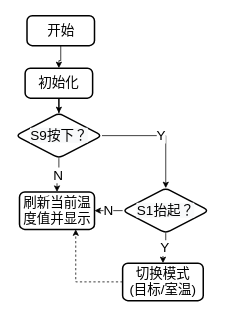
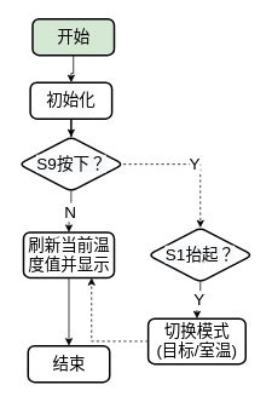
- <mxCell id="3" value="&lt;font style=&quot;font-size: 18px&quot;&gt;开始&lt;/font&gt;" style="rounded=1;whiteSpace=wrap;html=1;absoluteArcSize=1;arcSize=14;strokeWidth=2;" vertex="1" parent="1"><mxGeometry x="35.5" y="20" width="90" height="40" as="geometry" /></mxCell>
+ <mxCell id="3" value="&lt;font style=&quot;font-size: 18px&quot;&gt;开始&lt;/font&gt;" style="rounded=1;whiteSpace=wrap;html=1;absoluteArcSize=1;arcSize=14;strokeWidth=2;fillColor=#d5e8d4;" vertex="1" parent="1"><mxGeometry x="35.5" y="20" width="90" height="40" as="geometry" /></mxCell>
- <mxCell id="6" value="Y" style="edgeStyle=orthogonalEdgeStyle;rounded=0;orthogonalLoop=1;jettySize=auto;html=1;fontSize=18;" edge="1" parent="1" source="8" target="11"><mxGeometry relative="1" as="geometry" /></mxCell>
+ <mxCell id="6" value="Y" style="edgeStyle=orthogonalEdgeStyle;rounded=0;orthogonalLoop=1;jettySize=auto;html=1;fontSize=18;dashed=1;" edge="1" parent="1" source="8" target="11"><mxGeometry relative="1" as="geometry" /></mxCell>
- <mxCell id="9" value="N" style="edgeStyle=orthogonalEdgeStyle;rounded=0;orthogonalLoop=1;jettySize=auto;html=1;fontSize=18;" edge="1" parent="1" source="11" target="13"><mxGeometry relative="1" as="geometry" /></mxCell>
+ <mxCell id="12" value="" style="edgeStyle=orthogonalEdgeStyle;rounded=0;orthogonalLoop=1;jettySize=auto;html=1;fontSize=18;" edge="1" parent="1" source="13" target="16"><mxGeometry relative="1" as="geometry" /></mxCell>
+ <mxCell id="16" value="&lt;font style=&quot;font-size: 18px&quot;&gt;结束&lt;/font&gt;" style="rounded=1;whiteSpace=wrap;html=1;absoluteArcSize=1;arcSize=14;strokeWidth=2;" vertex="1" parent="1"><mxGeometry x="30.5" y="380" width="90" height="40" as="geometry" /></mxCell>
